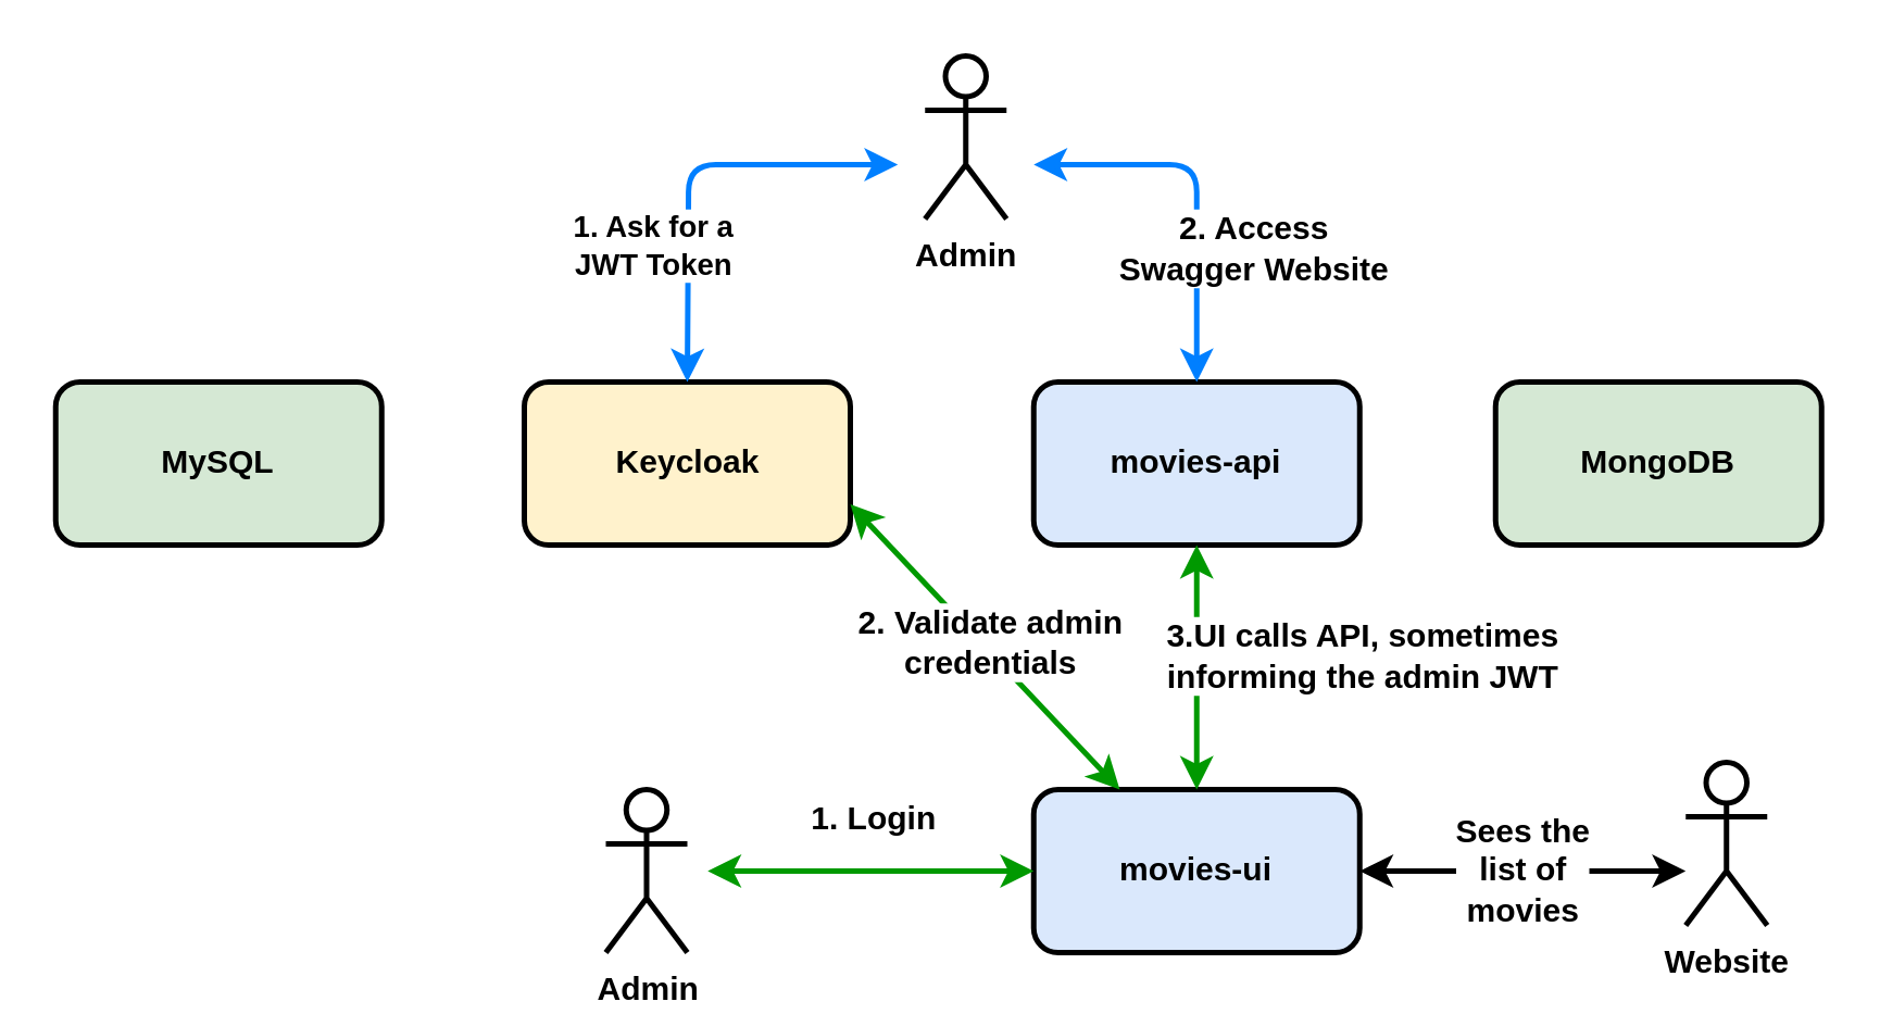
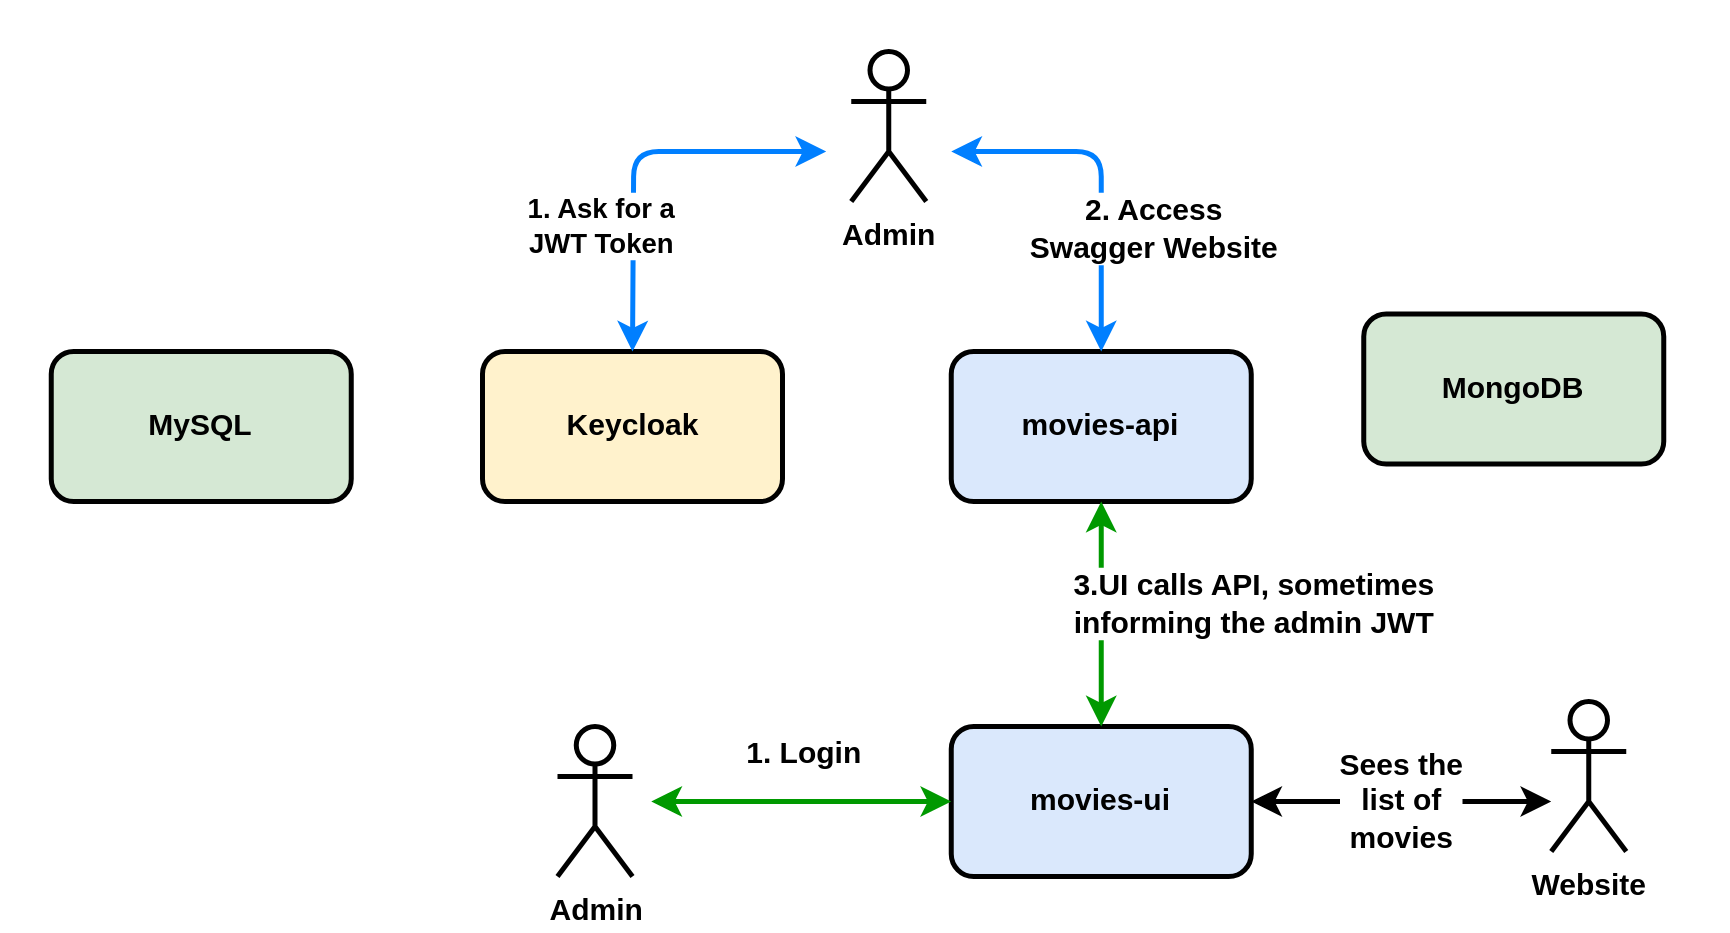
- <mxCell id="4" value="MongoDB" style="rounded=1;whiteSpace=wrap;html=1;strokeWidth=2;fontStyle=1;fillColor=#d5e8d4;strokeColor=#000000;" vertex="1" parent="1"><mxGeometry x="550" y="140" width="120" height="60" as="geometry" /></mxCell>
+ <mxCell id="4" value="MongoDB" style="rounded=1;whiteSpace=wrap;html=1;strokeWidth=2;fontStyle=1;fillColor=#d5e8d4;strokeColor=#000000;" vertex="1" parent="1"><mxGeometry x="545" y="125" width="120" height="60" as="geometry" /></mxCell>
- <mxCell id="7" value="" style="endArrow=classic;startArrow=classic;html=1;strokeWidth=2;exitX=1;exitY=0.75;exitDx=0;exitDy=0;strokeColor=#009900;" edge="1" parent="1" source="2" target="3"><mxGeometry width="50" height="50" relative="1" as="geometry"><mxPoint x="190" y="200" as="sourcePoint" /><mxPoint x="240" y="150" as="targetPoint" /></mxGeometry></mxCell>
- <mxCell id="8" value="&lt;b&gt;2. Validate admin&lt;br&gt;credentials&lt;/b&gt;" style="text;html=1;resizable=0;points=[];align=center;verticalAlign=middle;labelBackgroundColor=#ffffff;" vertex="1" connectable="0" parent="7"><mxGeometry x="0.0" y="2" relative="1" as="geometry"><mxPoint as="offset" /></mxGeometry></mxCell>
